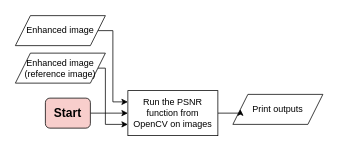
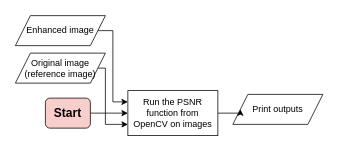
- <mxCell id="3" value="Enhanced image&lt;br&gt;(reference image)" style="shape=parallelogram;perimeter=parallelogramPerimeter;whiteSpace=wrap;html=1;fixedSize=1;" parent="1" vertex="1"><mxGeometry x="20" y="70" width="120" height="40" as="geometry" /></mxCell>
+ <mxCell id="3" value="Original image&lt;br&gt;(reference image)" style="shape=parallelogram;perimeter=parallelogramPerimeter;whiteSpace=wrap;html=1;fixedSize=1;" parent="1" vertex="1"><mxGeometry x="20" y="70" width="120" height="40" as="geometry" /></mxCell>
